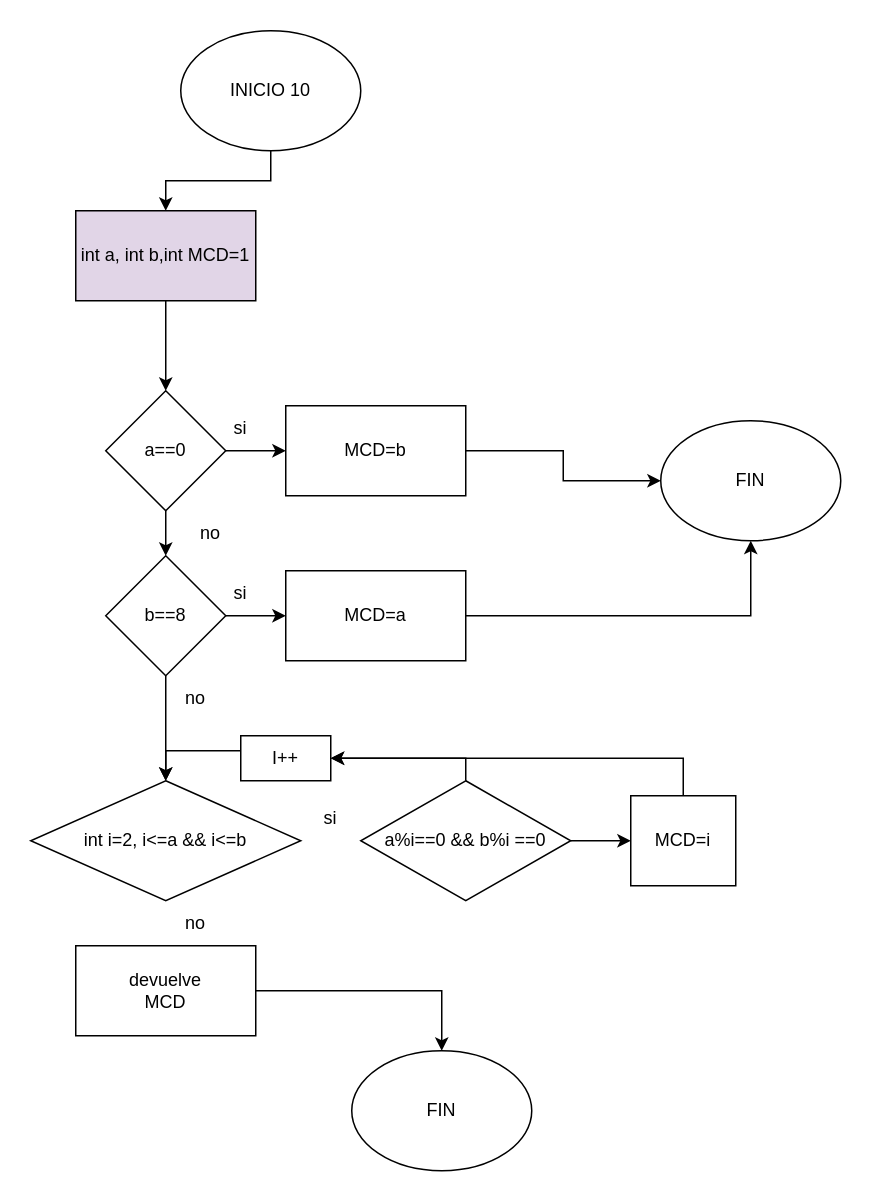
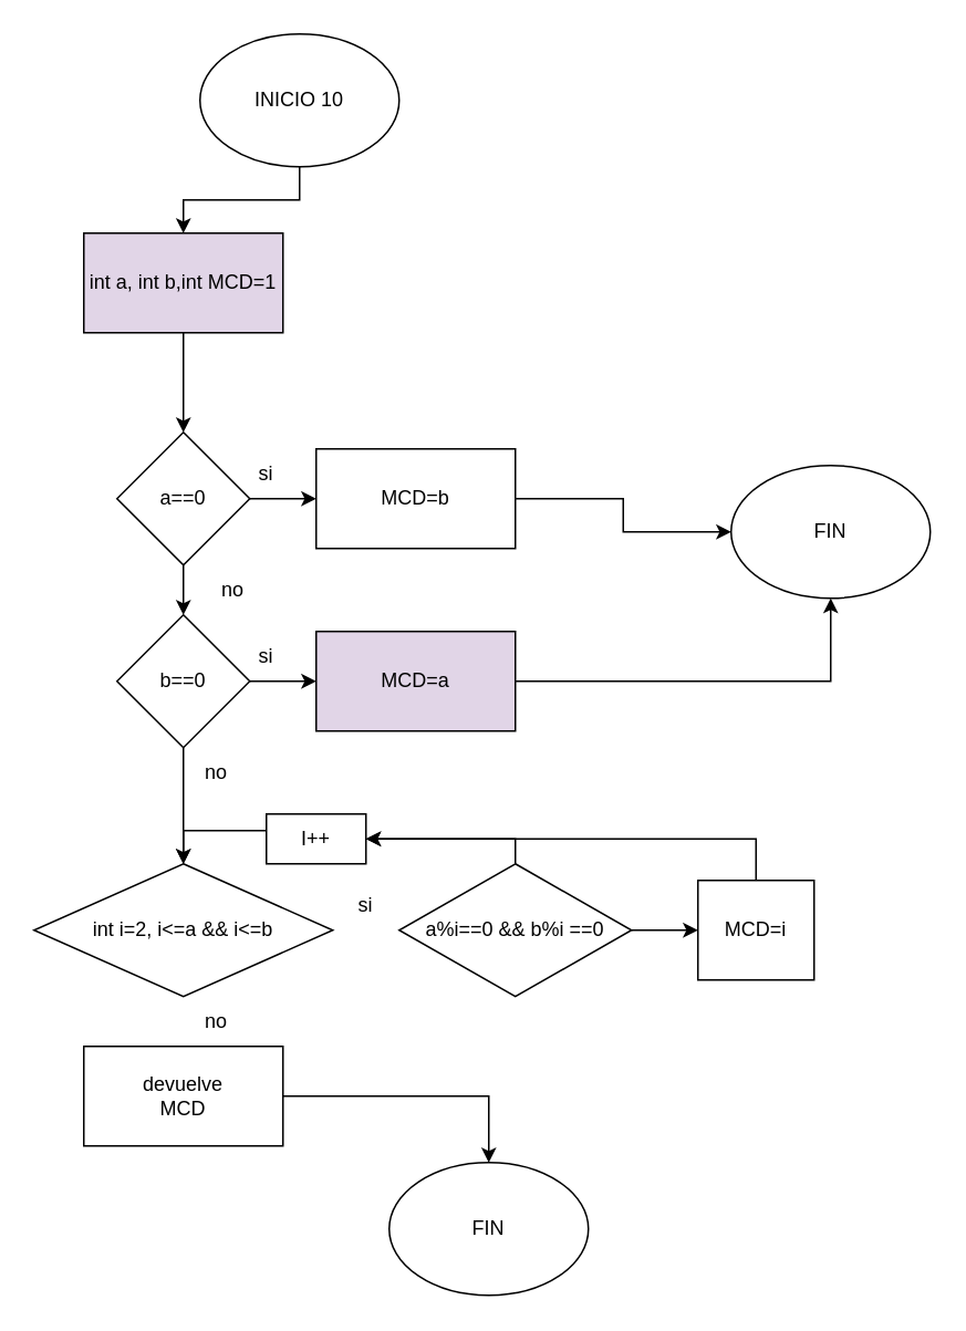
- <mxCell id="13" value="b==8" style="rhombus;whiteSpace=wrap;html=1;" vertex="1" parent="1"><mxGeometry x="70" y="370" width="80" height="80" as="geometry" /></mxCell>
+ <mxCell id="13" value="b==0" style="rhombus;whiteSpace=wrap;html=1;" vertex="1" parent="1"><mxGeometry x="70" y="370" width="80" height="80" as="geometry" /></mxCell>
- <mxCell id="15" value="MCD=a" style="whiteSpace=wrap;html=1;" vertex="1" parent="1"><mxGeometry x="190" y="380" width="120" height="60" as="geometry" /></mxCell>
+ <mxCell id="15" value="MCD=a" style="whiteSpace=wrap;html=1;fillColor=#e1d5e7;" vertex="1" parent="1"><mxGeometry x="190" y="380" width="120" height="60" as="geometry" /></mxCell>
